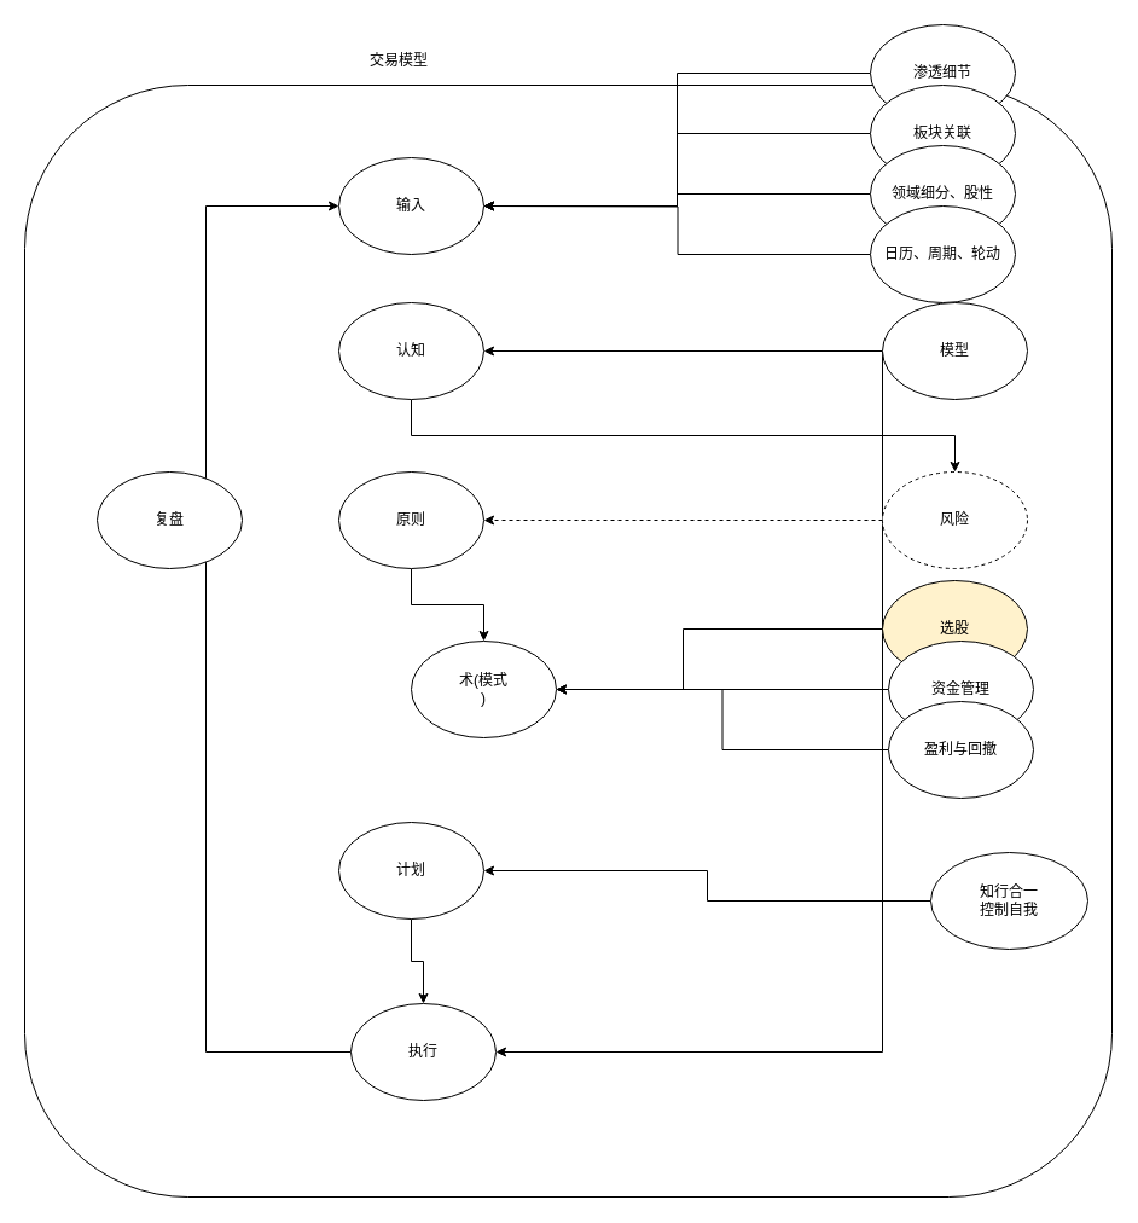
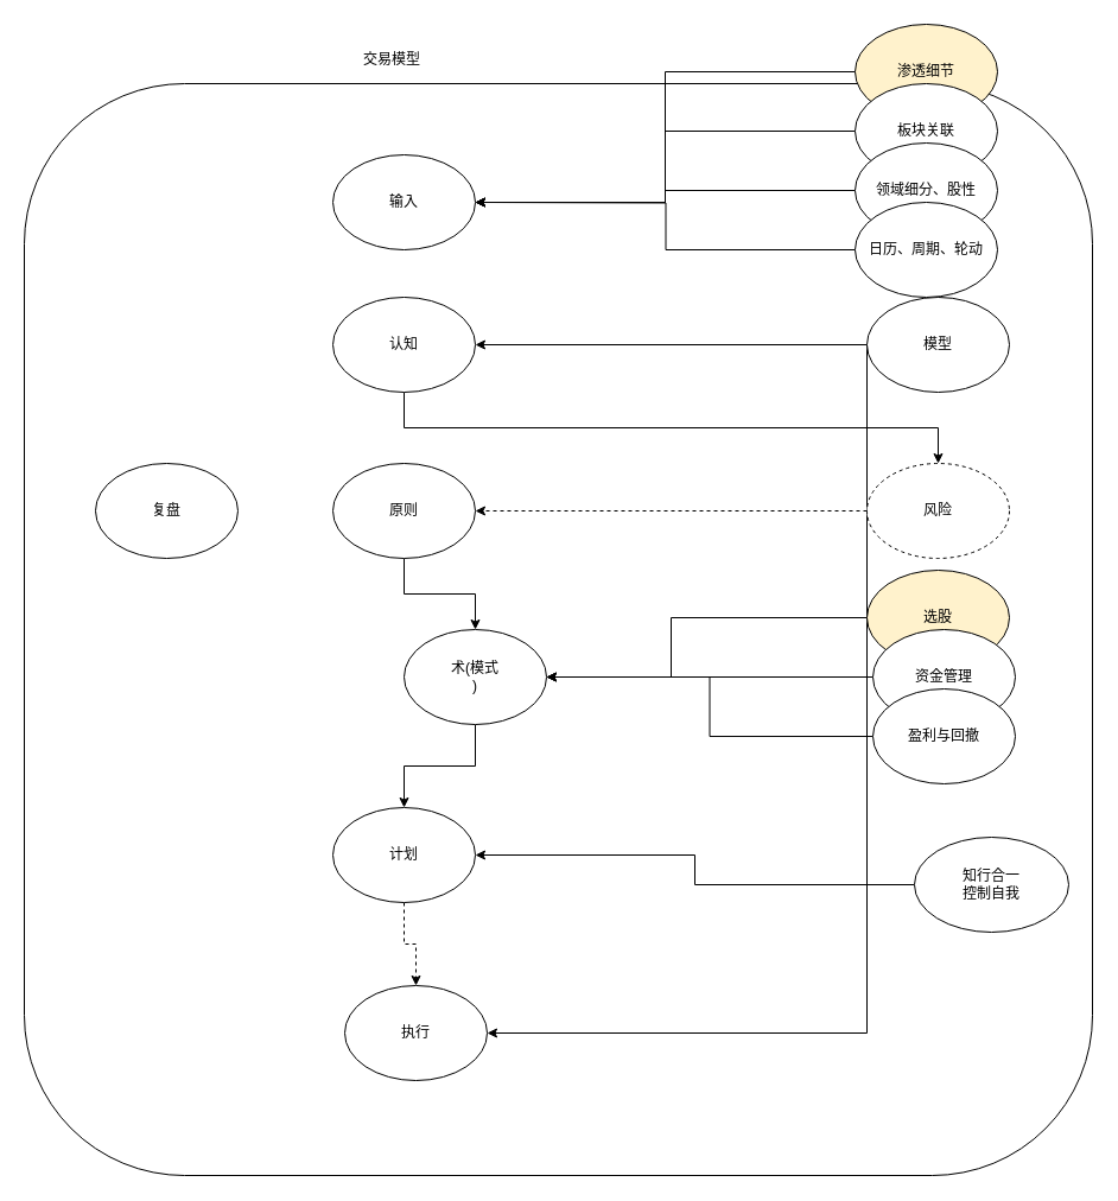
- <mxCell id="30" value="渗透细节" style="ellipse;whiteSpace=wrap;html=1;" vertex="1" parent="1"><mxGeometry x="720" y="20" width="120" height="80" as="geometry" /></mxCell>
+ <mxCell id="30" value="渗透细节" style="ellipse;whiteSpace=wrap;html=1;fillColor=#fff2cc;" vertex="1" parent="1"><mxGeometry x="720" y="20" width="120" height="80" as="geometry" /></mxCell>
+ <mxCell id="8" style="edgeStyle=orthogonalEdgeStyle;rounded=0;orthogonalLoop=1;jettySize=auto;html=1;exitX=0.5;exitY=1;exitDx=0;exitDy=0;entryX=0.5;entryY=0;entryDx=0;entryDy=0;" parent="1" source="9" target="12" edge="1"><mxGeometry relative="1" as="geometry" /></mxCell>
- <mxCell id="10" style="edgeStyle=orthogonalEdgeStyle;rounded=0;orthogonalLoop=1;jettySize=auto;html=1;entryX=0;entryY=0.5;entryDx=0;entryDy=0;exitX=0;exitY=0.5;exitDx=0;exitDy=0;" parent="1" source="18" target="3" edge="1"><mxGeometry relative="1" as="geometry"><Array as="points"><mxPoint x="170" y="870" /><mxPoint x="170" y="170" /></Array></mxGeometry></mxCell>
- <mxCell id="11" style="edgeStyle=orthogonalEdgeStyle;rounded=0;orthogonalLoop=1;jettySize=auto;html=1;exitX=0.5;exitY=1;exitDx=0;exitDy=0;" parent="1" source="12" target="18" edge="1"><mxGeometry relative="1" as="geometry" /></mxCell>
+ <mxCell id="11" style="edgeStyle=orthogonalEdgeStyle;rounded=0;orthogonalLoop=1;jettySize=auto;html=1;exitX=0.5;exitY=1;exitDx=0;exitDy=0;dashed=1;" parent="1" source="12" target="18" edge="1"><mxGeometry relative="1" as="geometry" /></mxCell>
